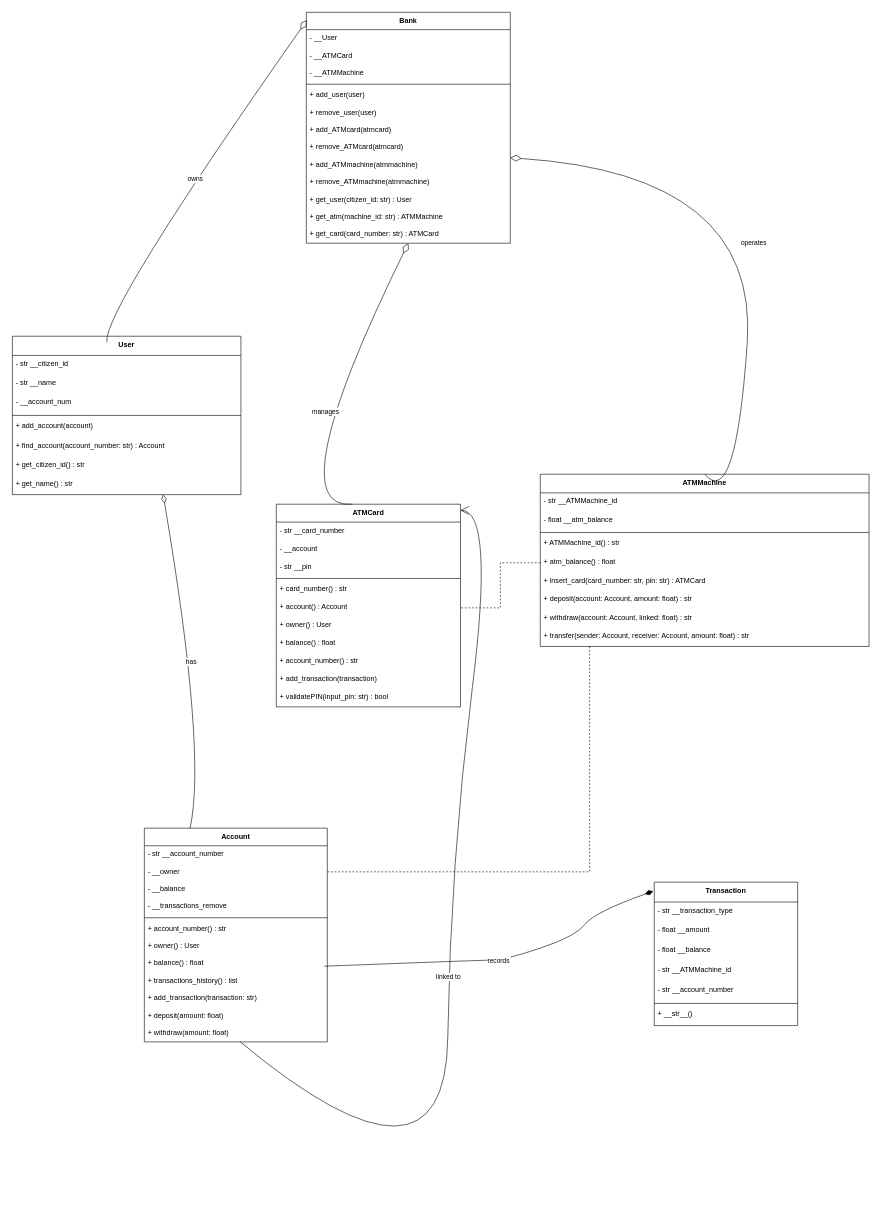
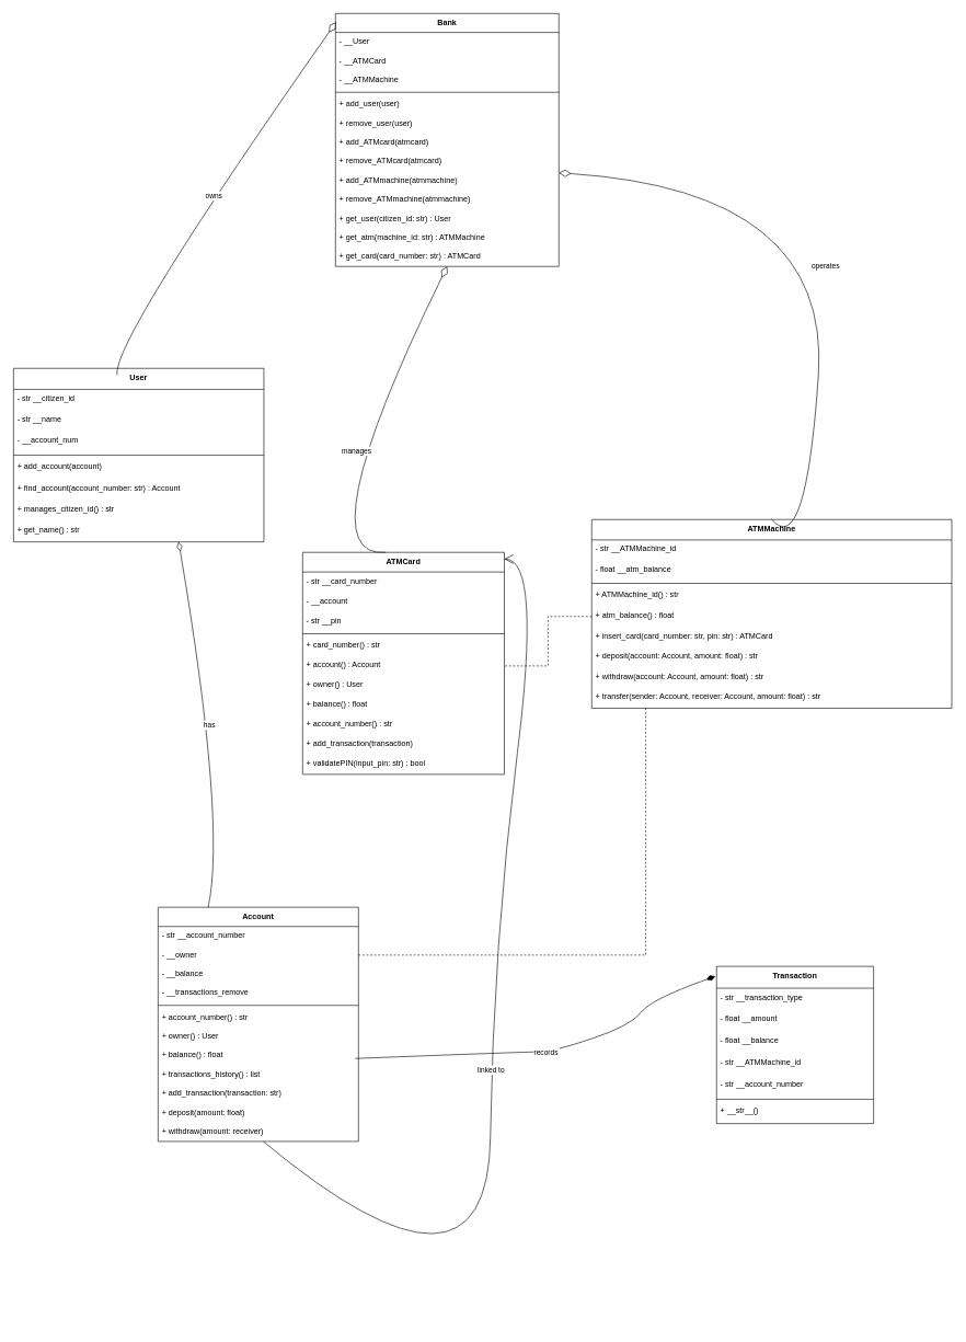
- <mxCell id="23" value="+ get_citizen_id() : str" style="text;strokeColor=none;fillColor=none;align=left;verticalAlign=top;spacingLeft=4;spacingRight=4;overflow=hidden;rotatable=0;points=[[0,0.5],[1,0.5]];portConstraint=eastwest;" parent="16" vertex="1"><mxGeometry y="200" width="381" height="32" as="geometry" /></mxCell>
+ <mxCell id="23" value="+ manages_citizen_id() : str" style="text;strokeColor=none;fillColor=none;align=left;verticalAlign=top;spacingLeft=4;spacingRight=4;overflow=hidden;rotatable=0;points=[[0,0.5],[1,0.5]];portConstraint=eastwest;" parent="16" vertex="1"><mxGeometry y="200" width="381" height="32" as="geometry" /></mxCell>
- <mxCell id="58" value="+ withdraw(account: Account, linked: float) : str" style="text;strokeColor=none;fillColor=none;align=left;verticalAlign=top;spacingLeft=4;spacingRight=4;overflow=hidden;rotatable=0;points=[[0,0.5],[1,0.5]];portConstraint=eastwest;" parent="50" vertex="1"><mxGeometry y="225.111" width="548" height="31" as="geometry" /></mxCell>
+ <mxCell id="58" value="+ withdraw(account: Account, amount: float) : str" style="text;strokeColor=none;fillColor=none;align=left;verticalAlign=top;spacingLeft=4;spacingRight=4;overflow=hidden;rotatable=0;points=[[0,0.5],[1,0.5]];portConstraint=eastwest;" parent="50" vertex="1"><mxGeometry y="225.111" width="548" height="31" as="geometry" /></mxCell>
- <mxCell id="37" value="+ withdraw(amount: float)" style="text;strokeColor=none;fillColor=none;align=left;verticalAlign=top;spacingLeft=4;spacingRight=4;overflow=hidden;rotatable=0;points=[[0,0.5],[1,0.5]];portConstraint=eastwest;" parent="25" vertex="1"><mxGeometry y="327.333" width="305" height="29" as="geometry" /></mxCell>
+ <mxCell id="37" value="+ withdraw(amount: receiver)" style="text;strokeColor=none;fillColor=none;align=left;verticalAlign=top;spacingLeft=4;spacingRight=4;overflow=hidden;rotatable=0;points=[[0,0.5],[1,0.5]];portConstraint=eastwest;" parent="25" vertex="1"><mxGeometry y="327.333" width="305" height="29" as="geometry" /></mxCell>
